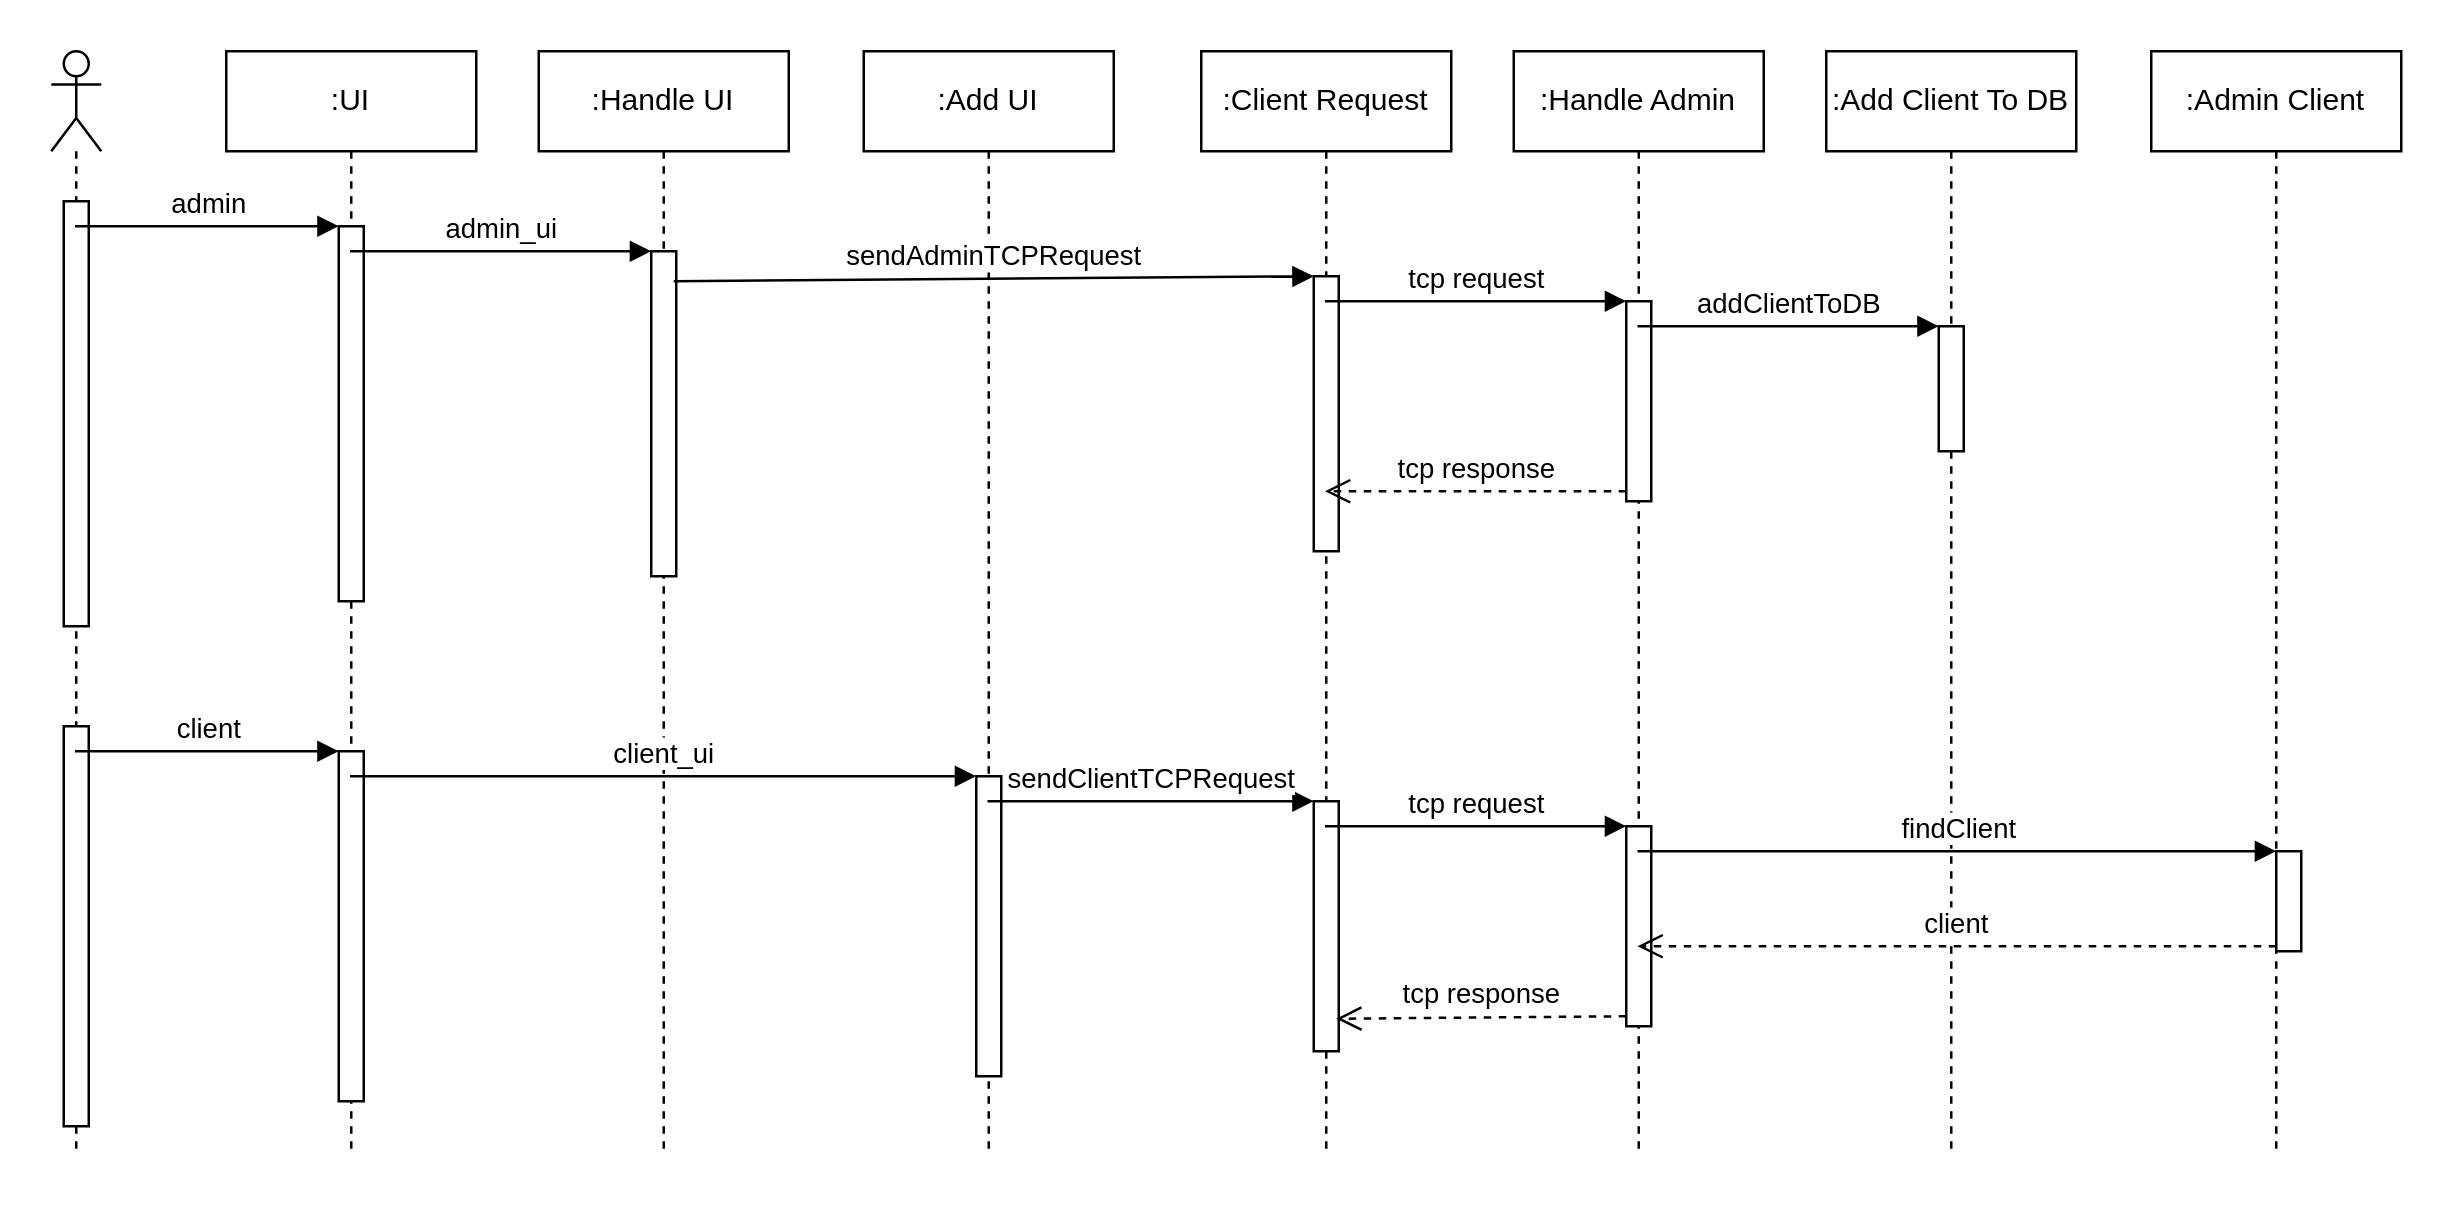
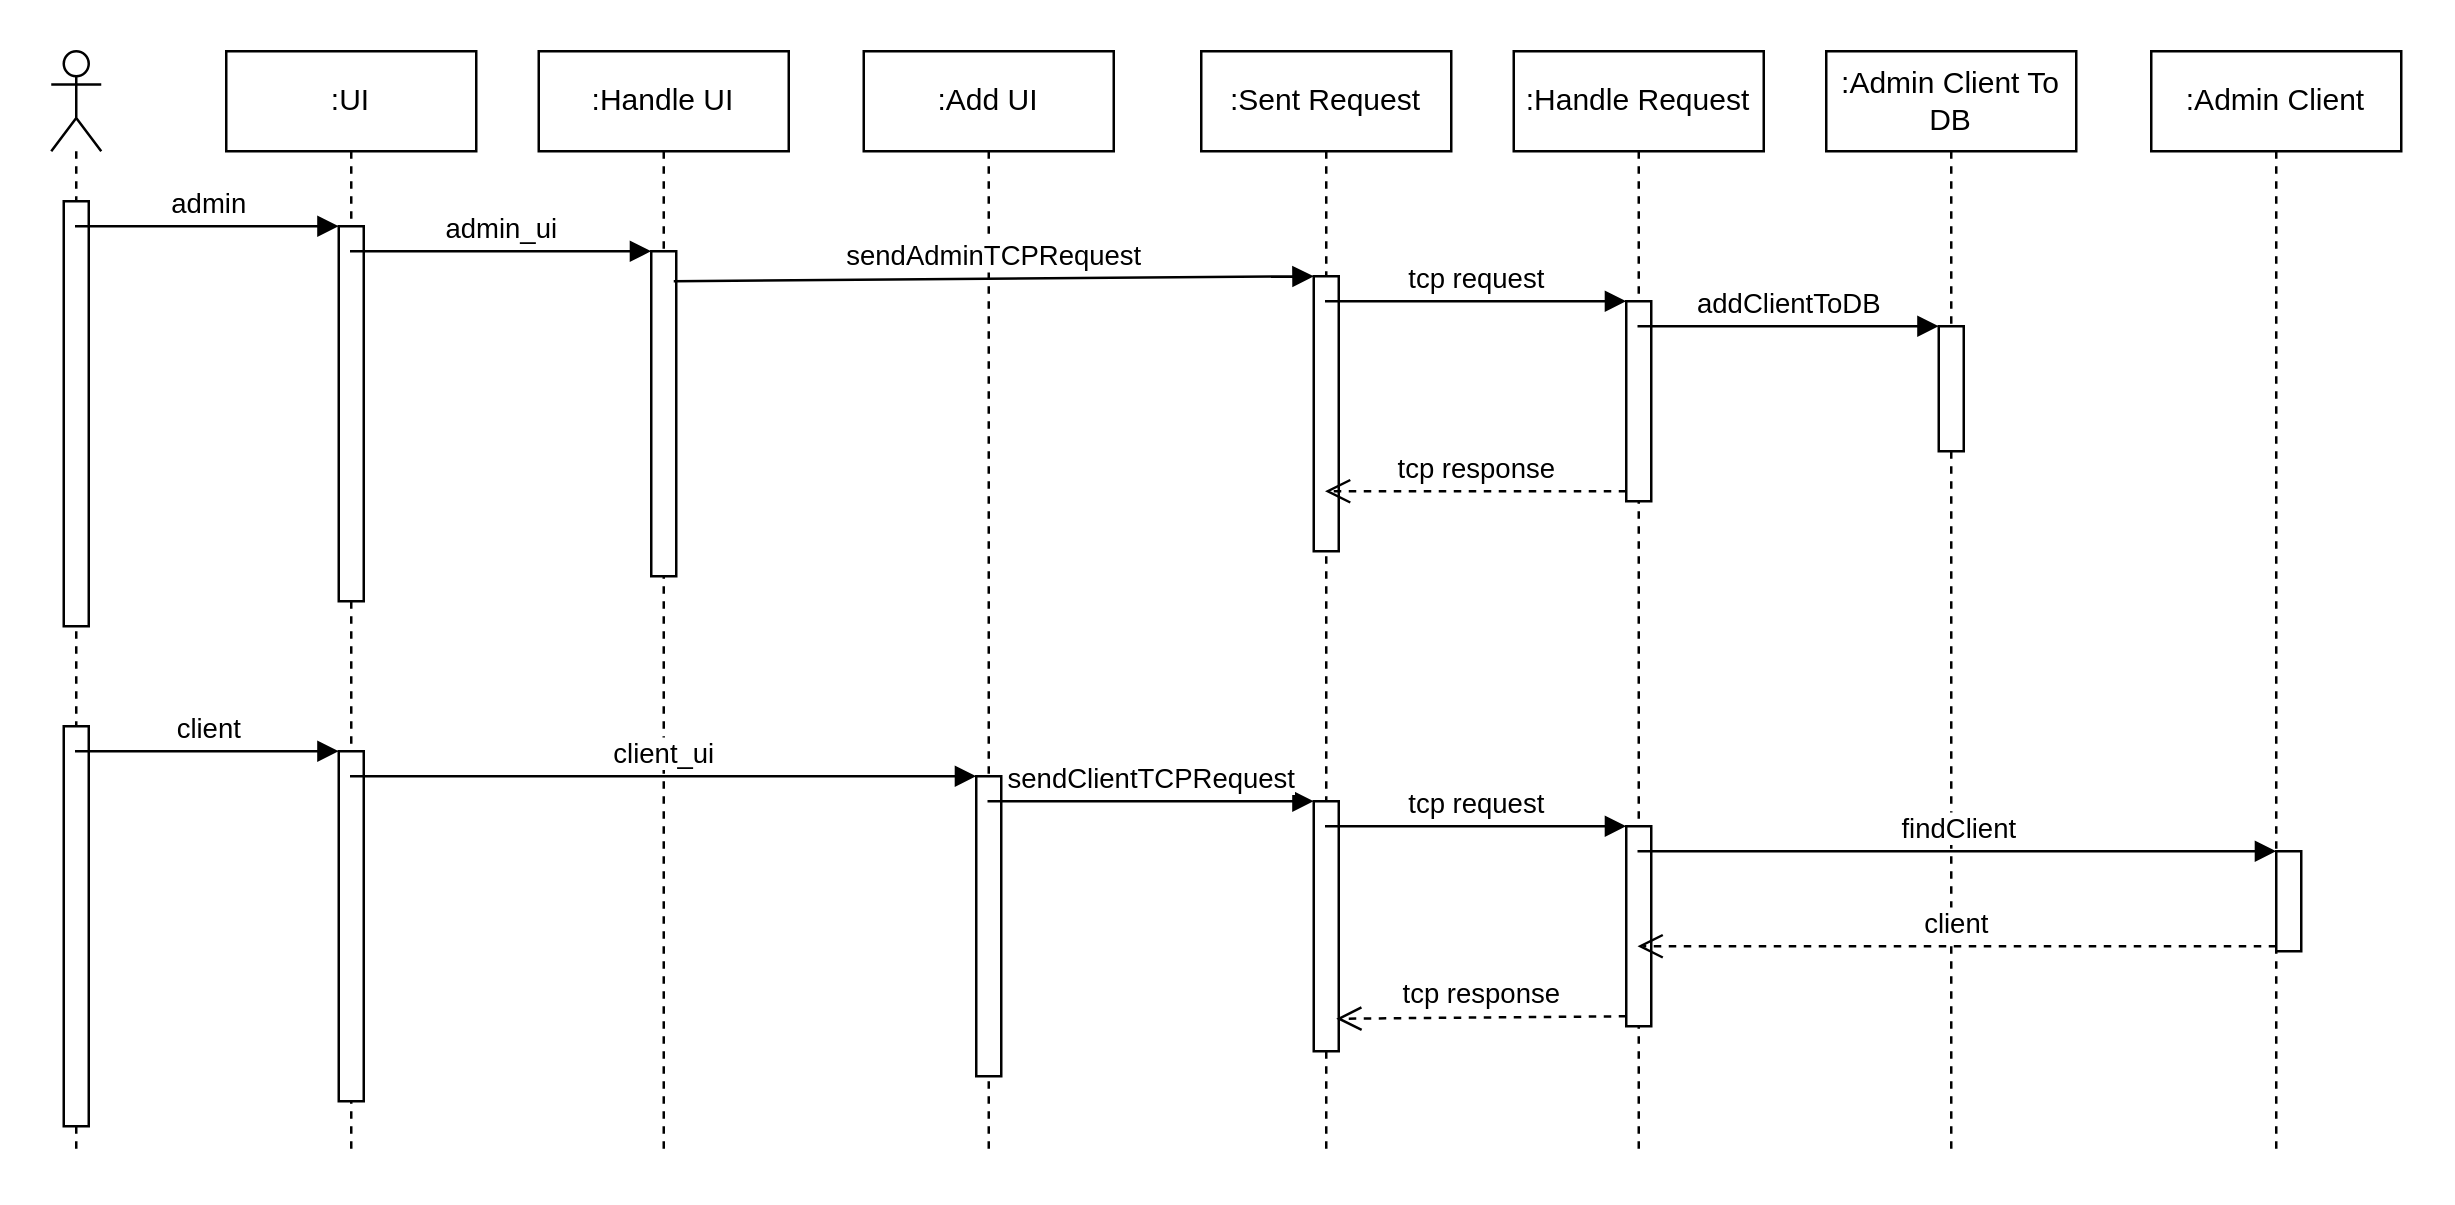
- <mxCell id="6" value=":Client Request" style="shape=umlLifeline;perimeter=lifelinePerimeter;whiteSpace=wrap;html=1;container=1;collapsible=0;recursiveResize=0;outlineConnect=0;" vertex="1" parent="1"><mxGeometry x="480" y="20" width="100" height="440" as="geometry" /></mxCell>
+ <mxCell id="6" value=":Sent Request" style="shape=umlLifeline;perimeter=lifelinePerimeter;whiteSpace=wrap;html=1;container=1;collapsible=0;recursiveResize=0;outlineConnect=0;" vertex="1" parent="1"><mxGeometry x="480" y="20" width="100" height="440" as="geometry" /></mxCell>
- <mxCell id="7" value=":Handle Admin" style="shape=umlLifeline;perimeter=lifelinePerimeter;whiteSpace=wrap;html=1;container=1;collapsible=0;recursiveResize=0;outlineConnect=0;" vertex="1" parent="1"><mxGeometry x="605" y="20" width="100" height="440" as="geometry" /></mxCell>
+ <mxCell id="7" value=":Handle Request" style="shape=umlLifeline;perimeter=lifelinePerimeter;whiteSpace=wrap;html=1;container=1;collapsible=0;recursiveResize=0;outlineConnect=0;" vertex="1" parent="1"><mxGeometry x="605" y="20" width="100" height="440" as="geometry" /></mxCell>
- <mxCell id="18" value=":Add Client To DB" style="shape=umlLifeline;perimeter=lifelinePerimeter;whiteSpace=wrap;html=1;container=1;collapsible=0;recursiveResize=0;outlineConnect=0;" vertex="1" parent="1"><mxGeometry x="730" y="20" width="100" height="440" as="geometry" /></mxCell>
+ <mxCell id="18" value=":Admin Client To DB" style="shape=umlLifeline;perimeter=lifelinePerimeter;whiteSpace=wrap;html=1;container=1;collapsible=0;recursiveResize=0;outlineConnect=0;" vertex="1" parent="1"><mxGeometry x="730" y="20" width="100" height="440" as="geometry" /></mxCell>
